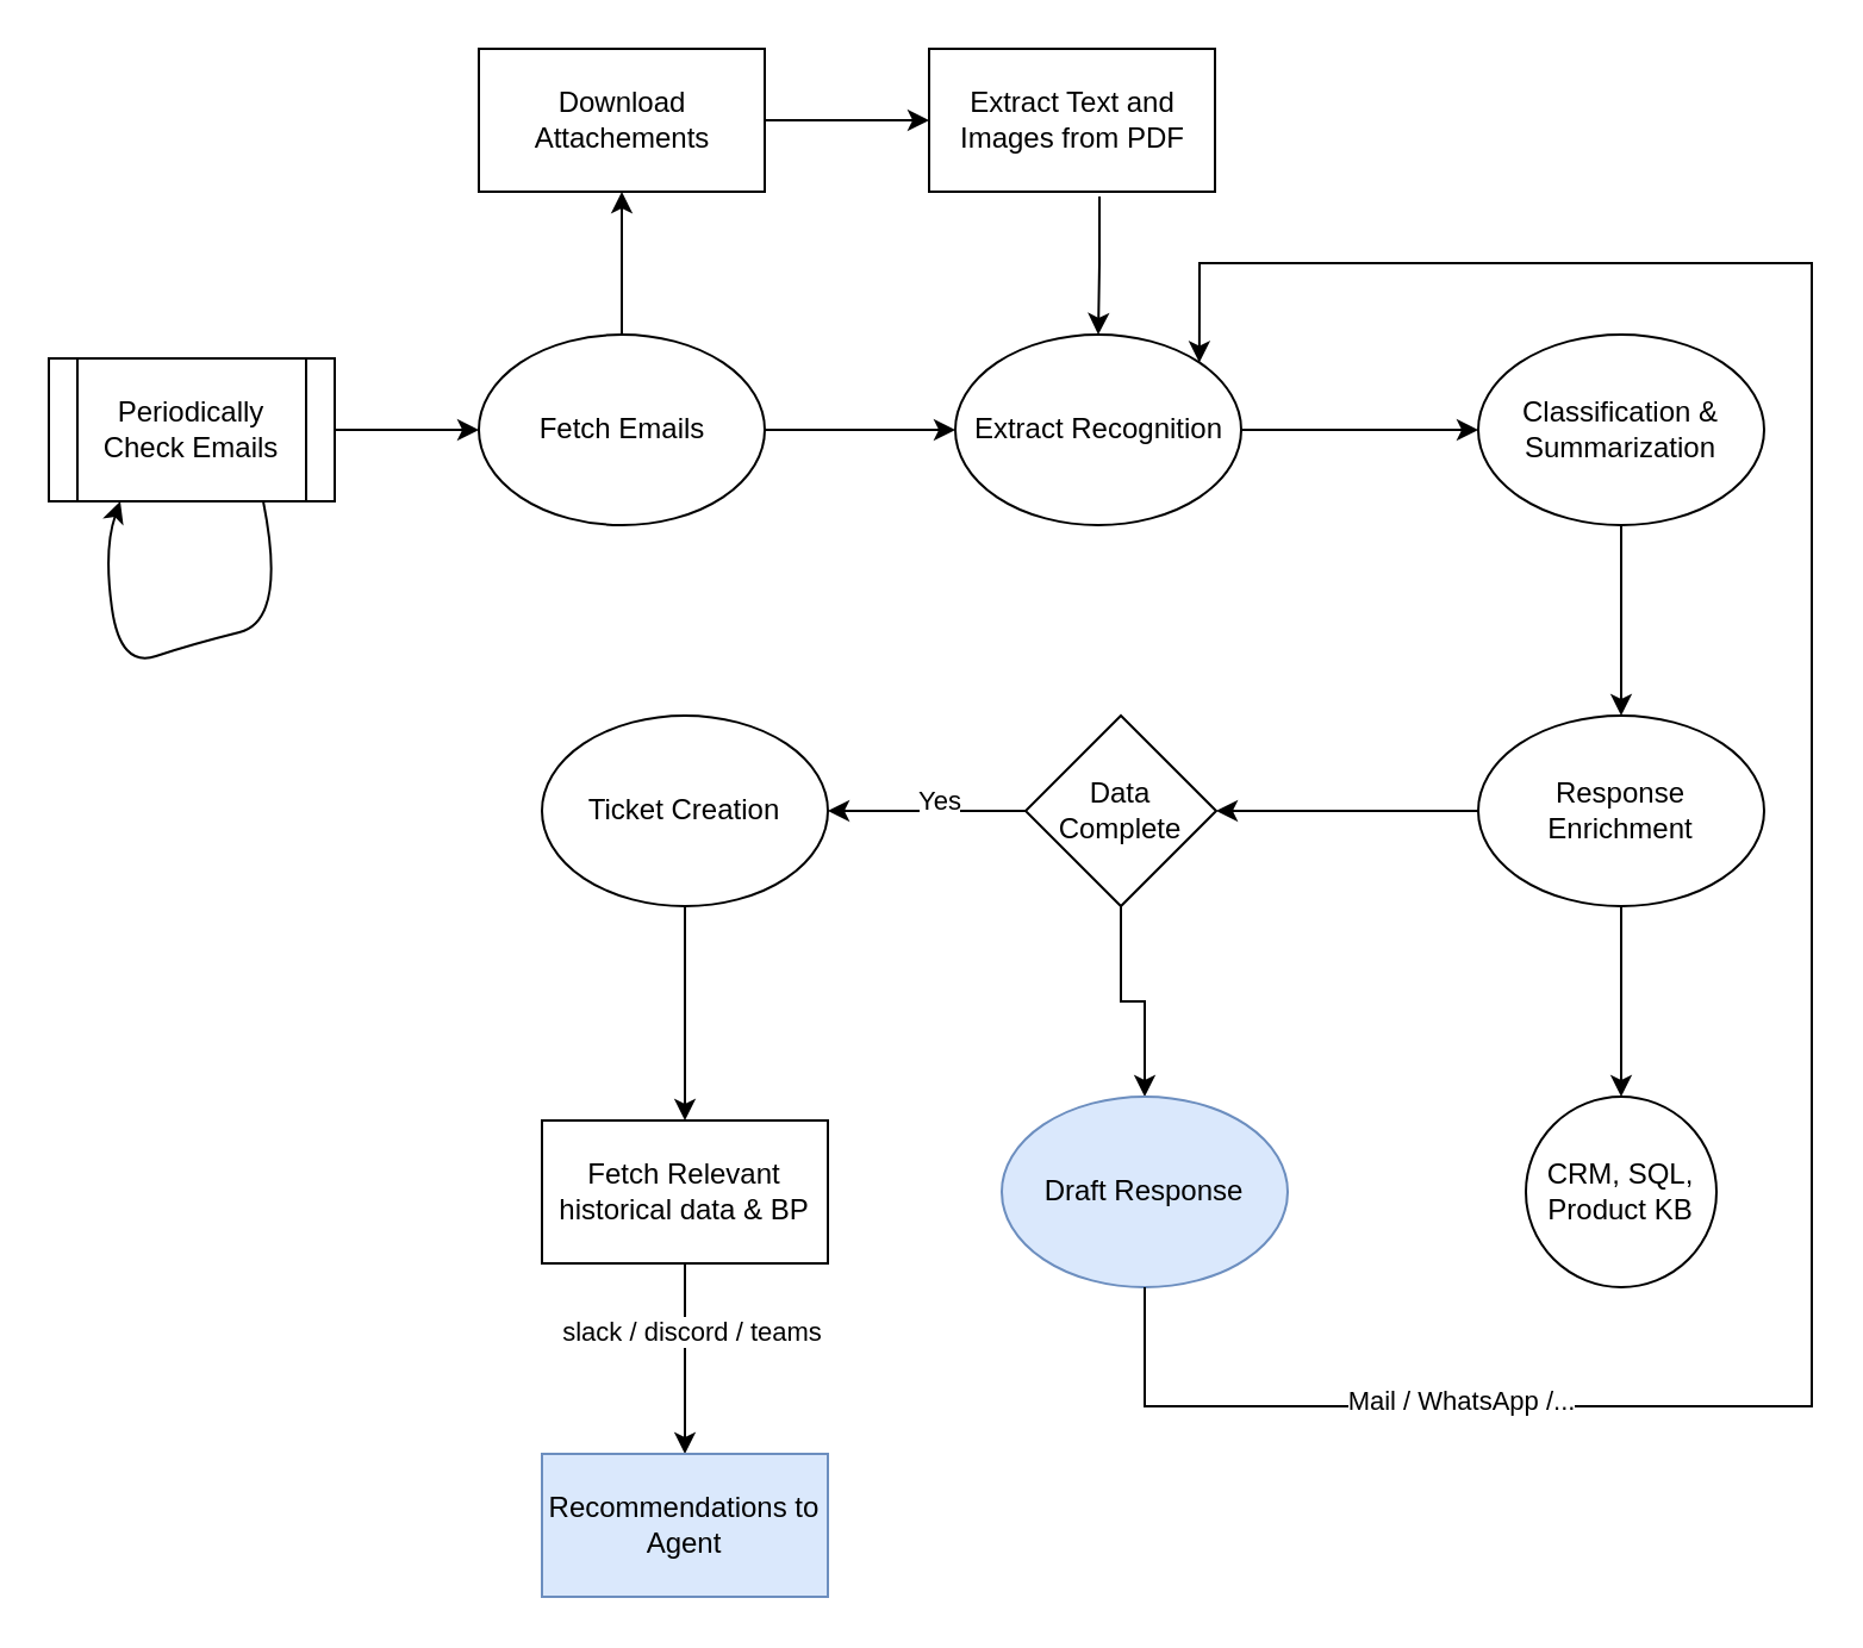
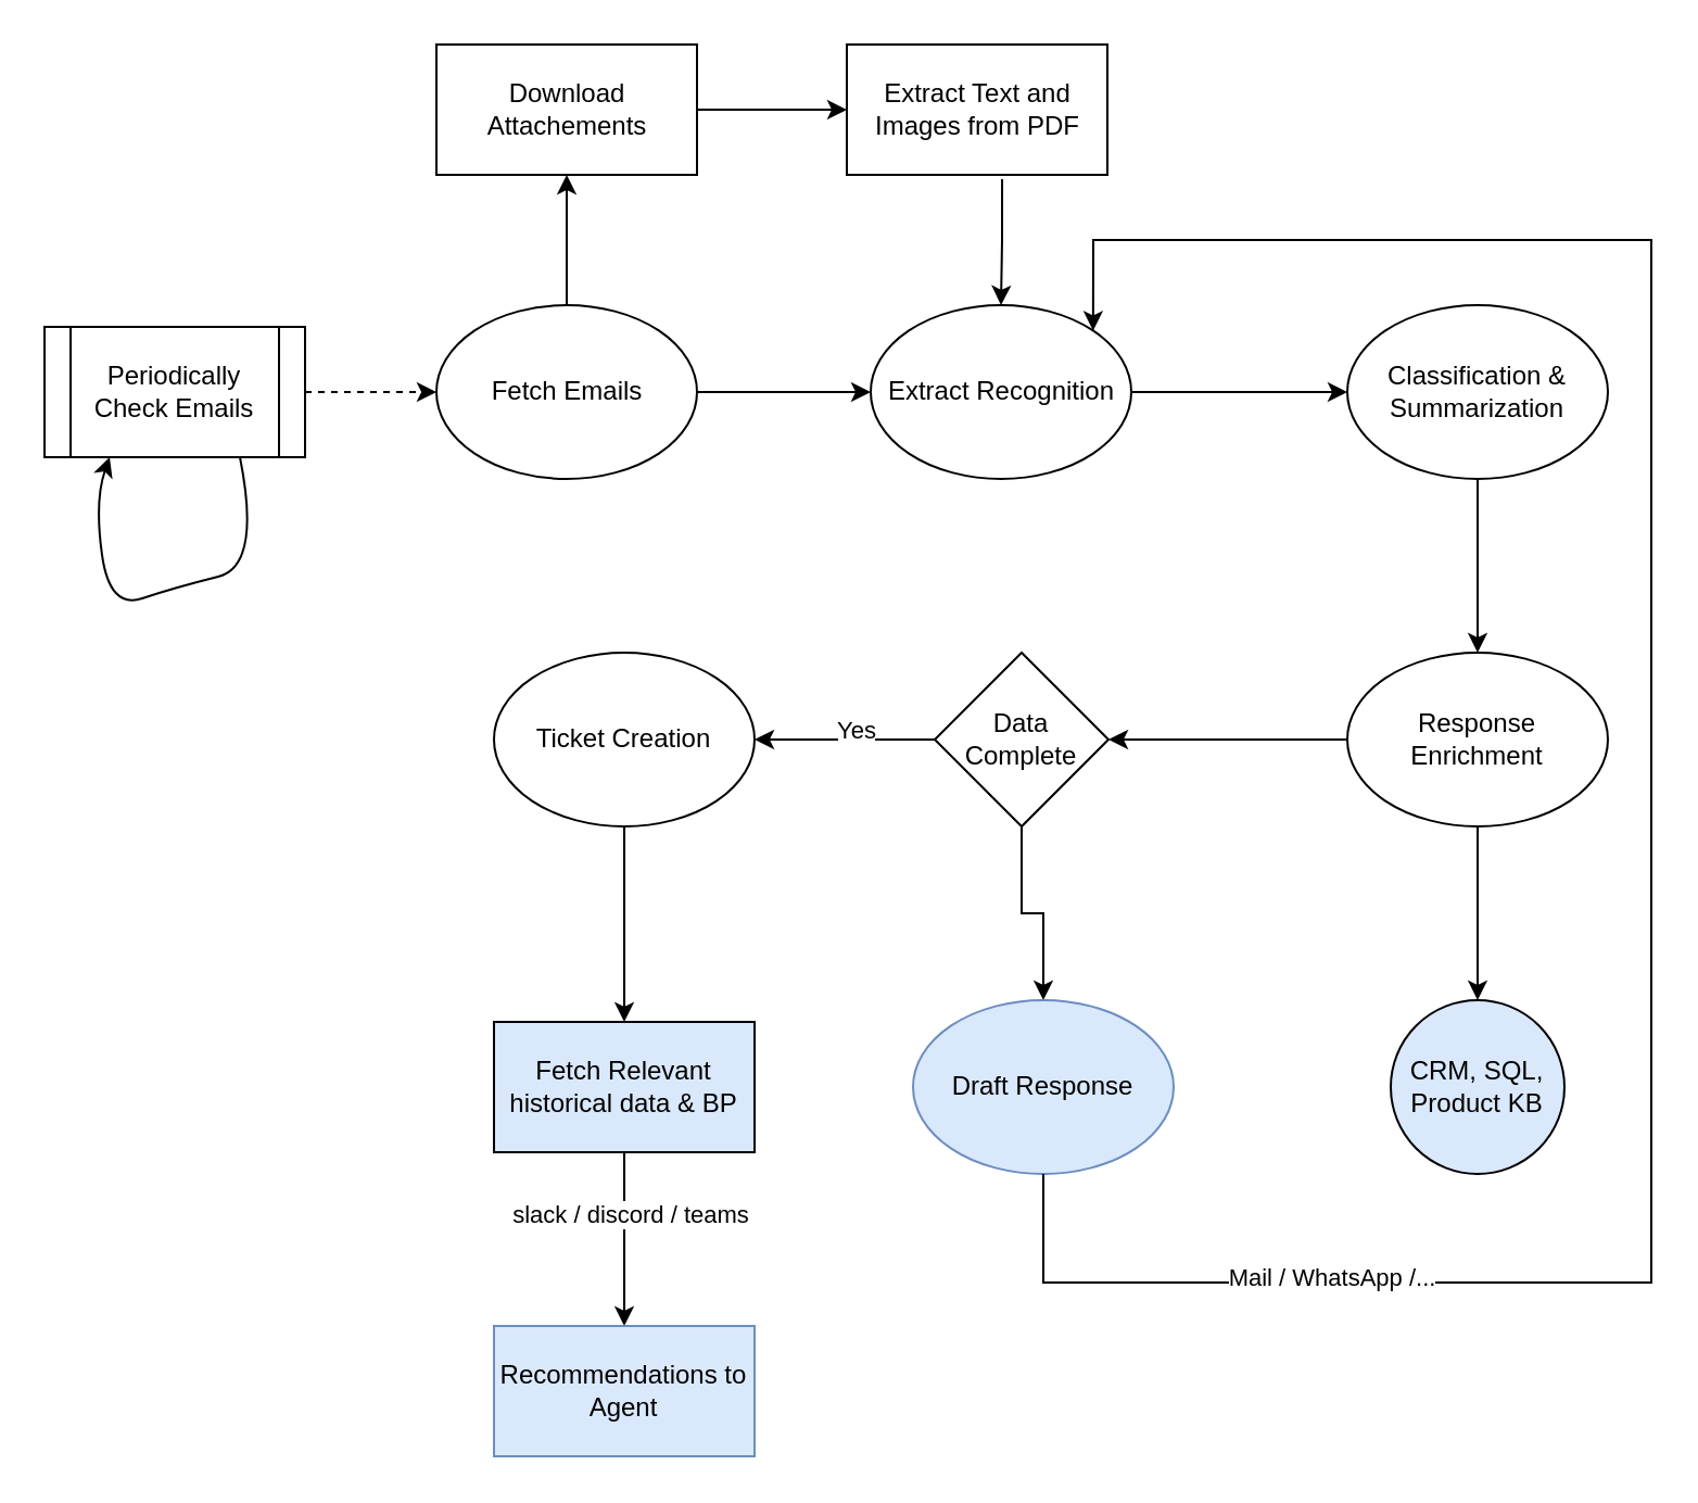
- <mxCell id="2" value="" style="edgeStyle=orthogonalEdgeStyle;rounded=0;orthogonalLoop=1;jettySize=auto;html=1;exitX=1;exitY=0.5;exitDx=0;exitDy=0;" edge="1" parent="1" source="19" target="7"><mxGeometry relative="1" as="geometry" /></mxCell>
+ <mxCell id="2" value="" style="edgeStyle=orthogonalEdgeStyle;rounded=0;orthogonalLoop=1;jettySize=auto;html=1;exitX=1;exitY=0.5;exitDx=0;exitDy=0;dashed=1;" edge="1" parent="1" source="19" target="7"><mxGeometry relative="1" as="geometry" /></mxCell>
- <mxCell id="31" value="Fetch Relevant historical data &amp;amp; BP" style="whiteSpace=wrap;html=1;" vertex="1" parent="1"><mxGeometry x="227" y="470" width="120" height="60" as="geometry" /></mxCell>
+ <mxCell id="31" value="Fetch Relevant historical data &amp;amp; BP" style="whiteSpace=wrap;html=1;fillColor=#dae8fc;" vertex="1" parent="1"><mxGeometry x="227" y="470" width="120" height="60" as="geometry" /></mxCell>
- <mxCell id="24" value="CRM, SQL, Product KB" style="ellipse;whiteSpace=wrap;html=1;" vertex="1" parent="1"><mxGeometry x="640" y="460" width="80" height="80" as="geometry" /></mxCell>
+ <mxCell id="24" value="CRM, SQL, Product KB" style="ellipse;whiteSpace=wrap;html=1;fillColor=#dae8fc;" vertex="1" parent="1"><mxGeometry x="640" y="460" width="80" height="80" as="geometry" /></mxCell>
